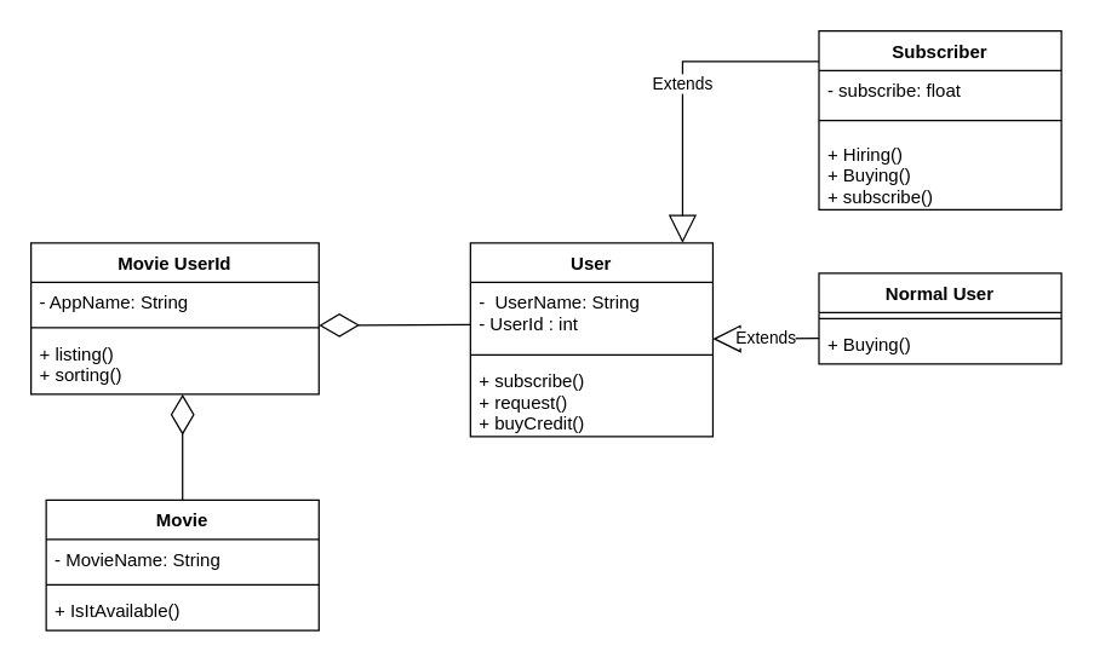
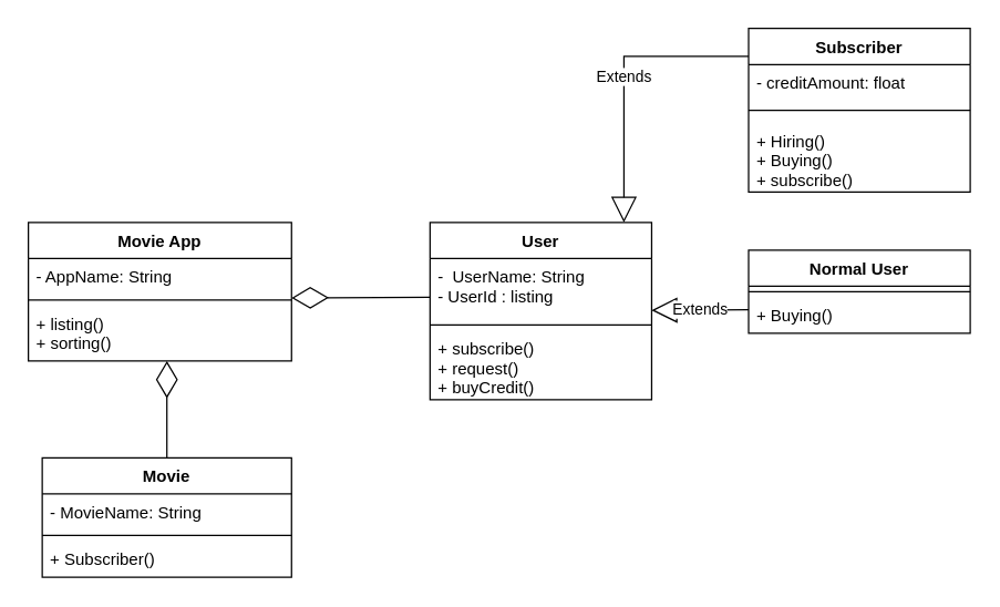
- <mxCell id="15" value="- subscribe: float" style="text;strokeColor=none;fillColor=none;align=left;verticalAlign=top;spacingLeft=4;spacingRight=4;overflow=hidden;rotatable=0;points=[[0,0.5],[1,0.5]];portConstraint=eastwest;" vertex="1" parent="14"><mxGeometry y="26" width="160" height="24" as="geometry" /></mxCell>
+ <mxCell id="15" value="- creditAmount: float" style="text;strokeColor=none;fillColor=none;align=left;verticalAlign=top;spacingLeft=4;spacingRight=4;overflow=hidden;rotatable=0;points=[[0,0.5],[1,0.5]];portConstraint=eastwest;" vertex="1" parent="14"><mxGeometry y="26" width="160" height="24" as="geometry" /></mxCell>
- <mxCell id="2" value="Movie UserId" style="swimlane;fontStyle=1;align=center;verticalAlign=top;childLayout=stackLayout;horizontal=1;startSize=26;horizontalStack=0;resizeParent=1;resizeParentMax=0;resizeLast=0;collapsible=1;marginBottom=0;" vertex="1" parent="1"><mxGeometry x="20" y="160" width="190" height="100" as="geometry" /></mxCell>
+ <mxCell id="2" value="Movie App" style="swimlane;fontStyle=1;align=center;verticalAlign=top;childLayout=stackLayout;horizontal=1;startSize=26;horizontalStack=0;resizeParent=1;resizeParentMax=0;resizeLast=0;collapsible=1;marginBottom=0;" vertex="1" parent="1"><mxGeometry x="20" y="160" width="190" height="100" as="geometry" /></mxCell>
- <mxCell id="7" value="-  UserName: String&#10;- UserId : int&#10;" style="text;strokeColor=none;fillColor=none;align=left;verticalAlign=top;spacingLeft=4;spacingRight=4;overflow=hidden;rotatable=0;points=[[0,0.5],[1,0.5]];portConstraint=eastwest;" vertex="1" parent="6"><mxGeometry y="26" width="160" height="44" as="geometry" /></mxCell>
+ <mxCell id="7" value="-  UserName: String&#10;- UserId : listing&#10;" style="text;strokeColor=none;fillColor=none;align=left;verticalAlign=top;spacingLeft=4;spacingRight=4;overflow=hidden;rotatable=0;points=[[0,0.5],[1,0.5]];portConstraint=eastwest;" vertex="1" parent="6"><mxGeometry y="26" width="160" height="44" as="geometry" /></mxCell>
- <mxCell id="13" value="+ IsItAvailable()" style="text;strokeColor=none;fillColor=none;align=left;verticalAlign=top;spacingLeft=4;spacingRight=4;overflow=hidden;rotatable=0;points=[[0,0.5],[1,0.5]];portConstraint=eastwest;" vertex="1" parent="10"><mxGeometry y="60" width="180" height="26" as="geometry" /></mxCell>
+ <mxCell id="13" value="+ Subscriber()" style="text;strokeColor=none;fillColor=none;align=left;verticalAlign=top;spacingLeft=4;spacingRight=4;overflow=hidden;rotatable=0;points=[[0,0.5],[1,0.5]];portConstraint=eastwest;" vertex="1" parent="10"><mxGeometry y="60" width="180" height="26" as="geometry" /></mxCell>
